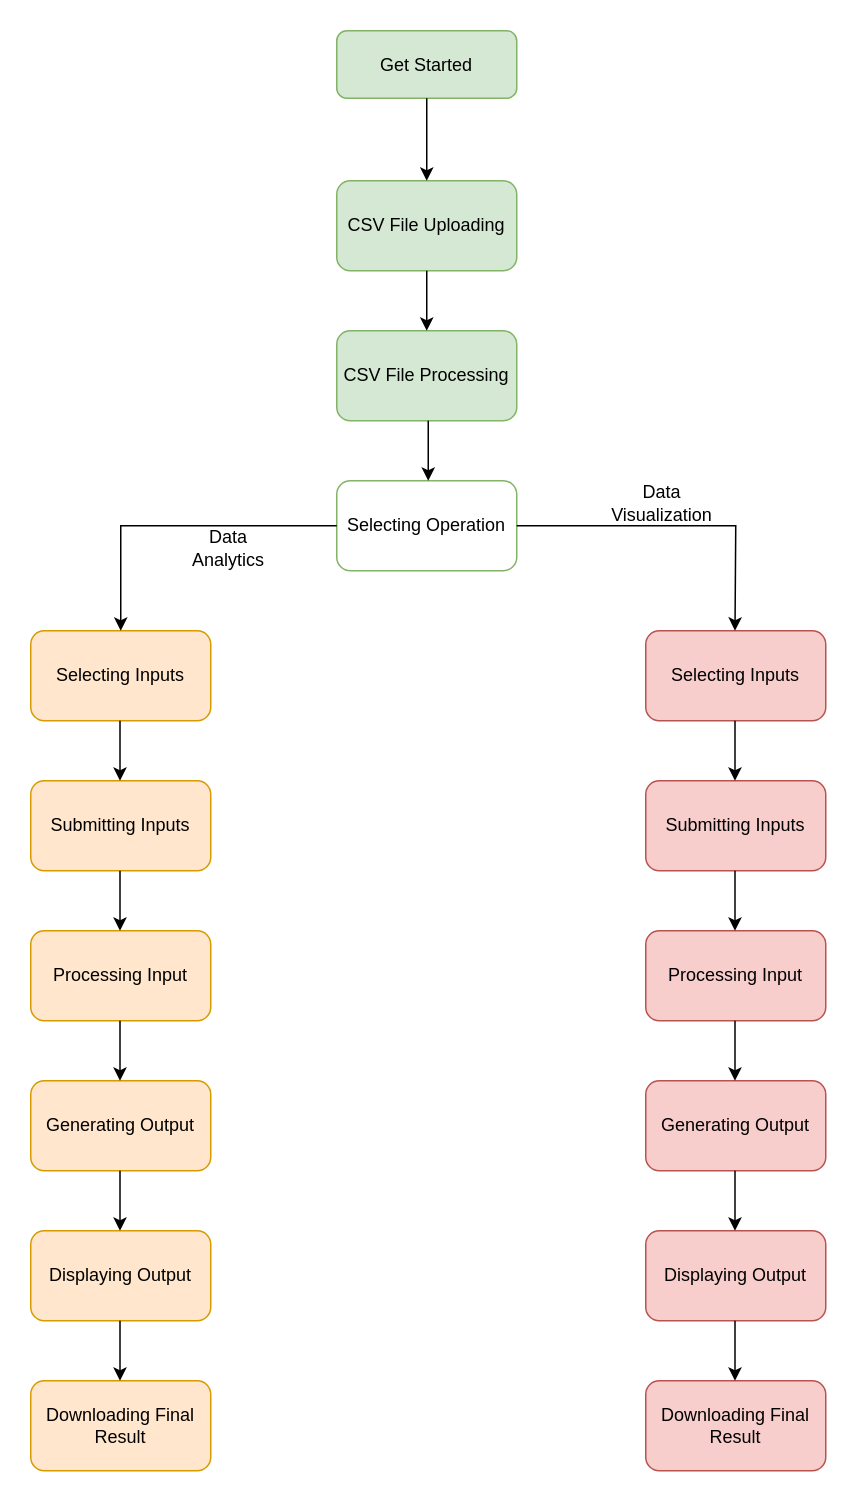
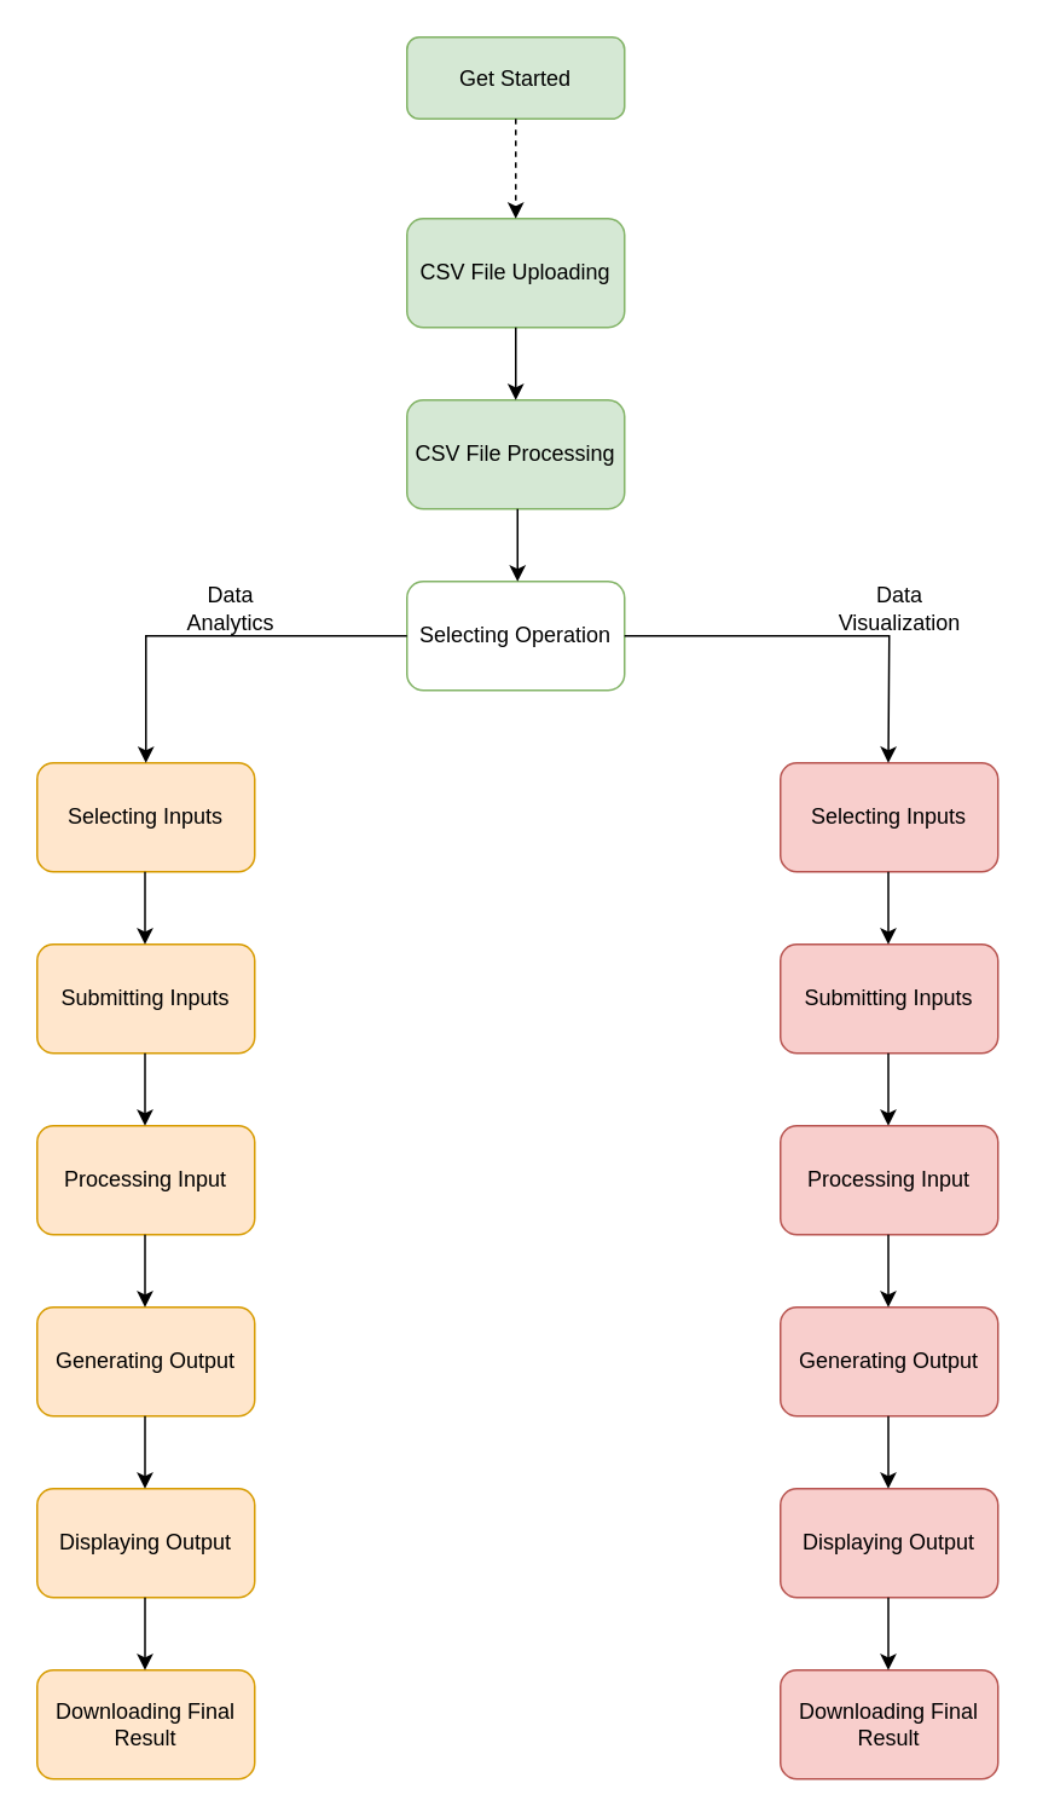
- <mxCell id="18" value="" style="endArrow=classic;html=1;rounded=0;exitX=0.5;exitY=1;exitDx=0;exitDy=0;entryX=0.5;entryY=0;entryDx=0;entryDy=0;" edge="1" parent="1" source="2" target="3"><mxGeometry width="50" height="50" relative="1" as="geometry"><mxPoint x="251" y="145" as="sourcePoint" /><mxPoint x="301" y="95" as="targetPoint" /></mxGeometry></mxCell>
+ <mxCell id="18" value="" style="endArrow=classic;html=1;rounded=0;exitX=0.5;exitY=1;exitDx=0;exitDy=0;entryX=0.5;entryY=0;entryDx=0;entryDy=0;dashed=1;" edge="1" parent="1" source="2" target="3"><mxGeometry width="50" height="50" relative="1" as="geometry"><mxPoint x="251" y="145" as="sourcePoint" /><mxPoint x="301" y="95" as="targetPoint" /></mxGeometry></mxCell>
- <mxCell id="34" value="Data Visualization" style="text;html=1;align=center;verticalAlign=middle;whiteSpace=wrap;rounded=0;" vertex="1" parent="1"><mxGeometry x="411" y="320" width="60" height="30" as="geometry" /></mxCell>
+ <mxCell id="34" value="Data Visualization" style="text;html=1;align=center;verticalAlign=middle;whiteSpace=wrap;rounded=0;" vertex="1" parent="1"><mxGeometry x="466" y="320" width="60" height="30" as="geometry" /></mxCell>
- <mxCell id="33" value="Data Analytics" style="text;html=1;align=center;verticalAlign=middle;whiteSpace=wrap;rounded=0;" vertex="1" parent="1"><mxGeometry x="122" y="350" width="60" height="30" as="geometry" /></mxCell>
+ <mxCell id="33" value="Data Analytics" style="text;html=1;align=center;verticalAlign=middle;whiteSpace=wrap;rounded=0;" vertex="1" parent="1"><mxGeometry x="97" y="320" width="60" height="30" as="geometry" /></mxCell>
